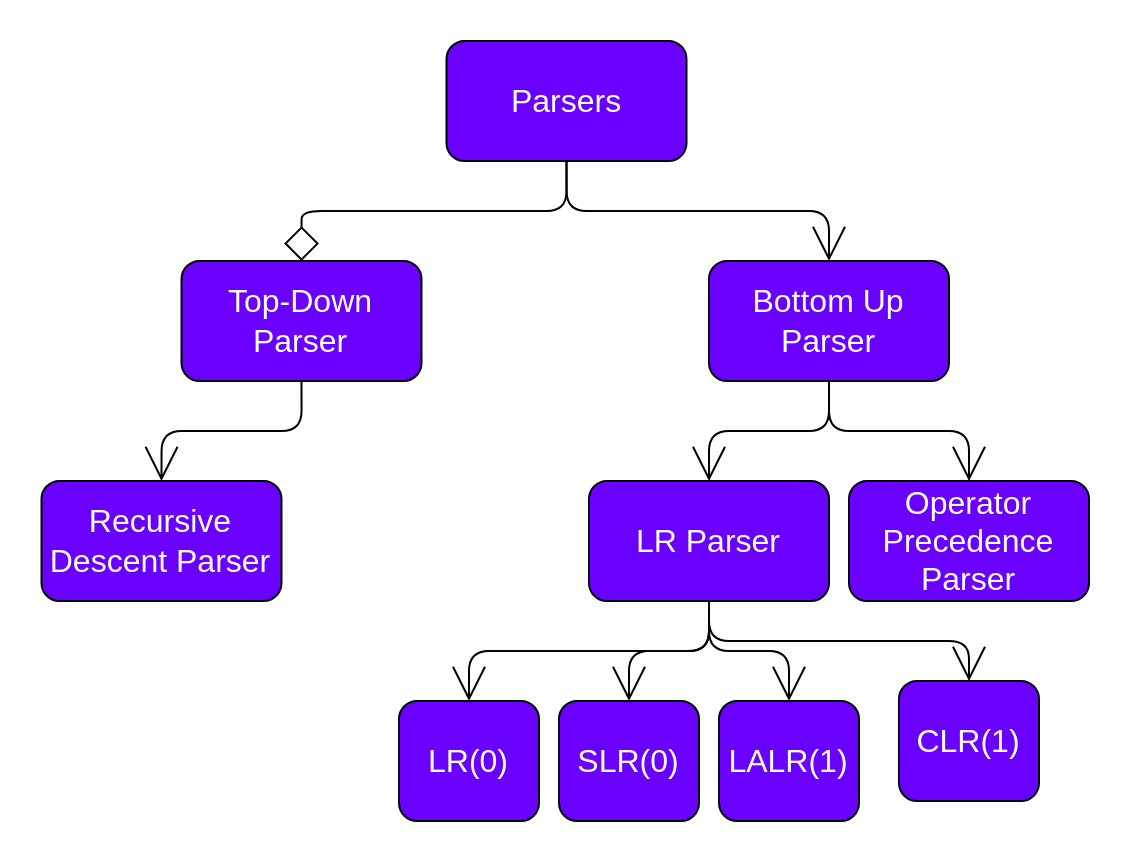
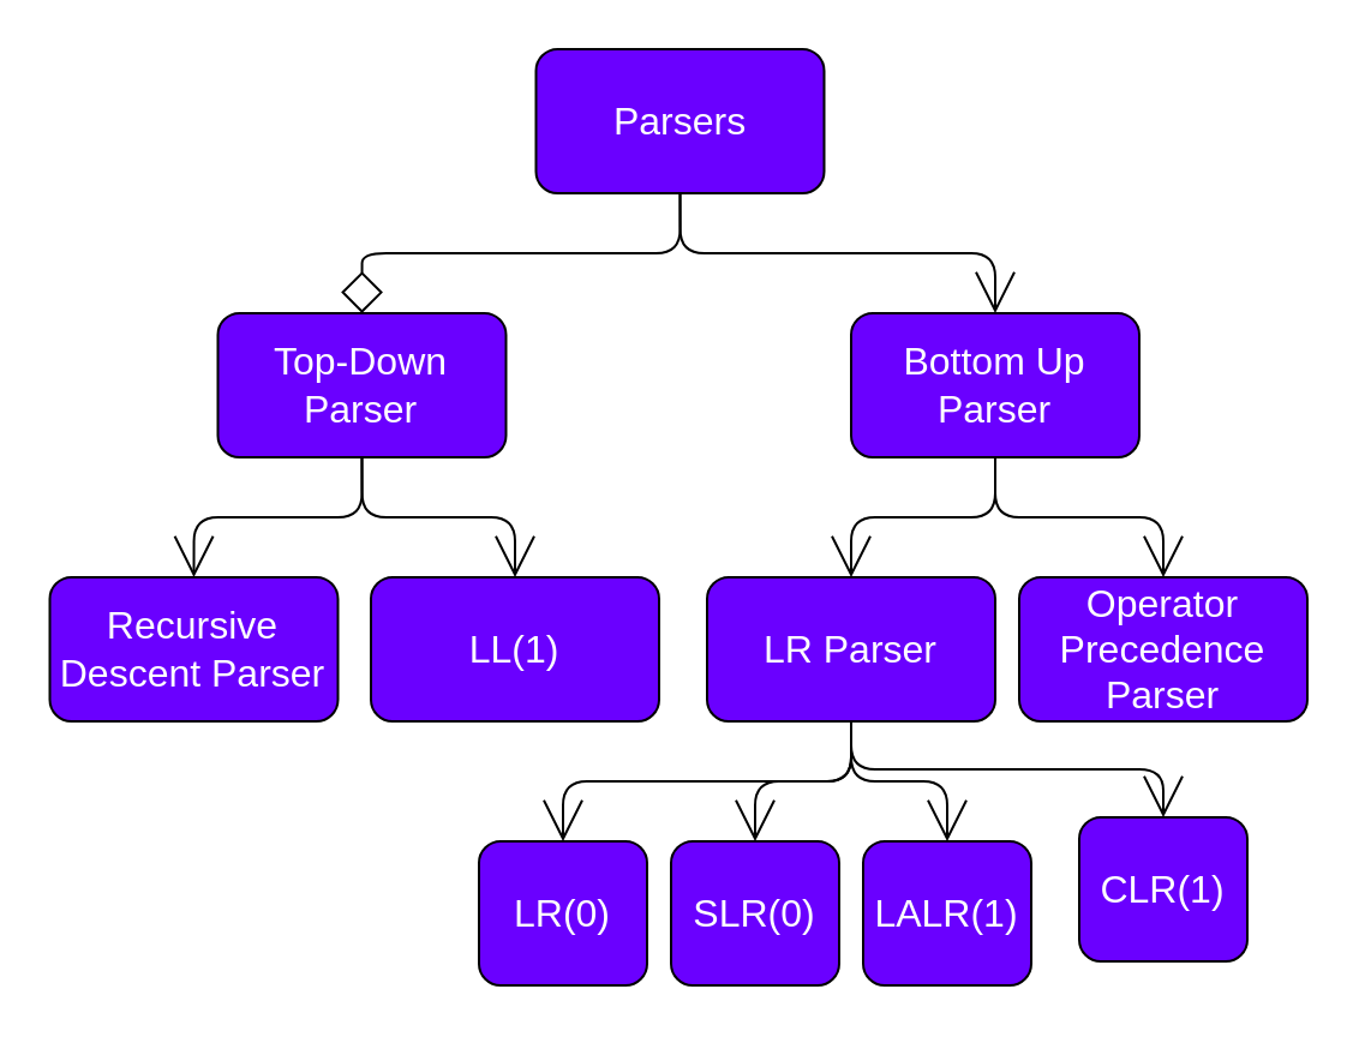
+ <mxCell id="5" style="edgeStyle=orthogonalEdgeStyle;html=1;exitX=0.5;exitY=1;exitDx=0;exitDy=0;entryX=0.5;entryY=0;entryDx=0;entryDy=0;endArrow=open;endFill=0;endSize=15;fontSize=16;" edge="1" parent="1" source="7" target="9"><mxGeometry relative="1" as="geometry" /></mxCell>
+ <mxCell id="9" value="LL(1)" style="rounded=1;whiteSpace=wrap;html=1;fillColor=#6a00ff;fontColor=#ffffff;strokeColor=#000000;fontSize=16;" vertex="1" parent="1"><mxGeometry x="154" y="240" width="120" height="60" as="geometry" /></mxCell>
